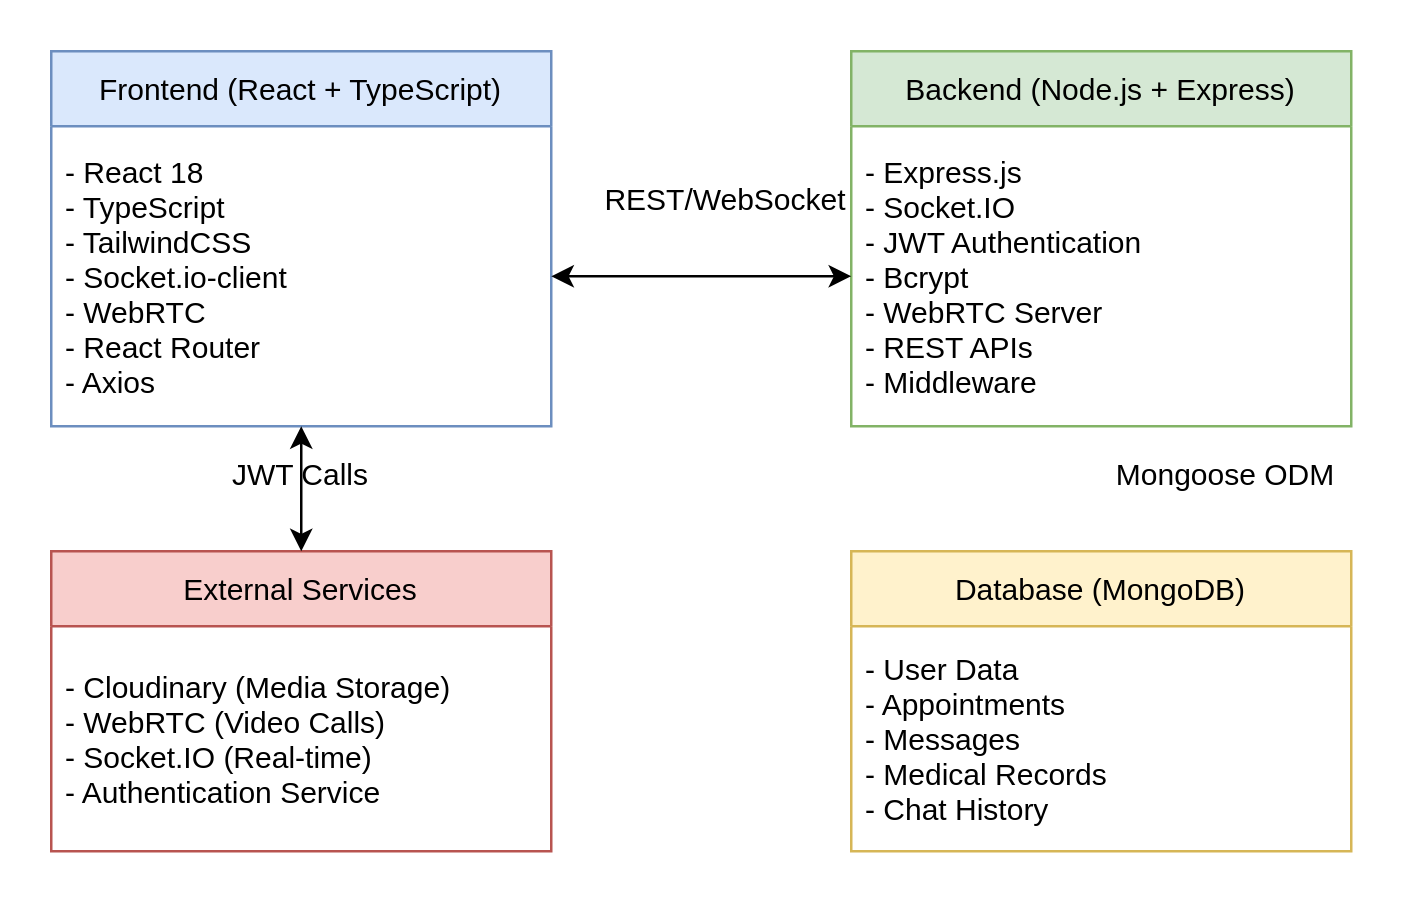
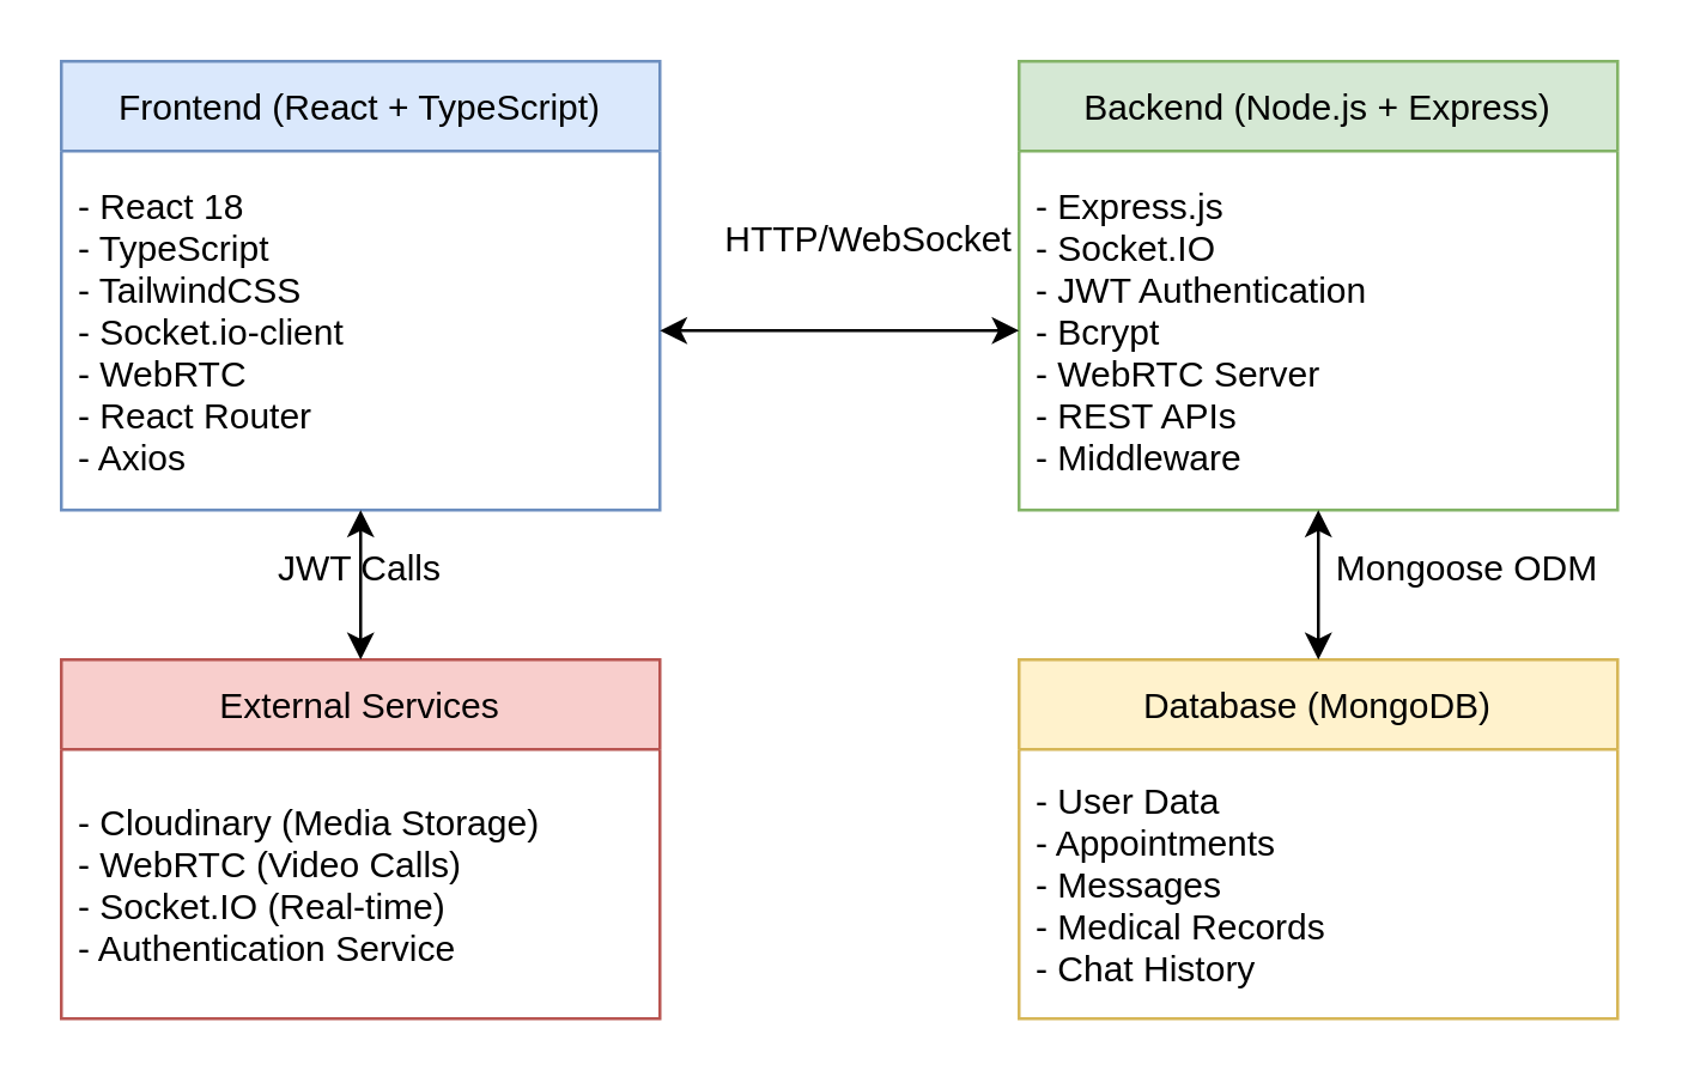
- <mxCell id="13" value="REST/WebSocket" style="text;html=1;strokeColor=none;fillColor=none;align=center;verticalAlign=middle;whiteSpace=wrap;rounded=0;" vertex="1" parent="1"><mxGeometry x="240" y="70" width="100" height="20" as="geometry" /></mxCell>
+ <mxCell id="13" value="HTTP/WebSocket" style="text;html=1;strokeColor=none;fillColor=none;align=center;verticalAlign=middle;whiteSpace=wrap;rounded=0;" vertex="1" parent="1"><mxGeometry x="240" y="70" width="100" height="20" as="geometry" /></mxCell>
+ <mxCell id="11" value="" style="endArrow=classic;startArrow=classic;html=1;rounded=0;exitX=0.5;exitY=1;exitDx=0;exitDy=0;entryX=0.5;entryY=0;entryDx=0;entryDy=0;" edge="1" parent="1" source="4" target="6"><mxGeometry width="50" height="50" relative="1" as="geometry" /></mxCell>
